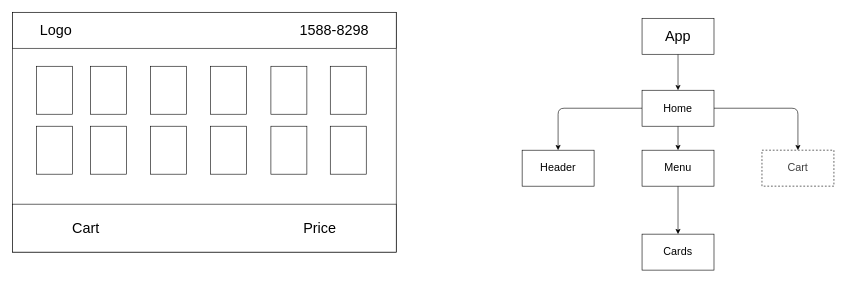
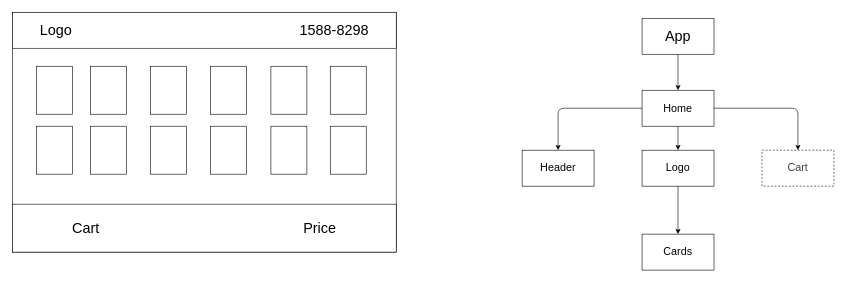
- <mxCell id="24" value="&lt;font style=&quot;font-size: 18px;&quot;&gt;Menu&lt;/font&gt;" style="rounded=0;whiteSpace=wrap;html=1;" vertex="1" parent="1"><mxGeometry x="1070" y="250" width="120" height="60" as="geometry" /></mxCell>
+ <mxCell id="24" value="&lt;font style=&quot;font-size: 18px;&quot;&gt;Logo&lt;/font&gt;" style="rounded=0;whiteSpace=wrap;html=1;" vertex="1" parent="1"><mxGeometry x="1070" y="250" width="120" height="60" as="geometry" /></mxCell>
